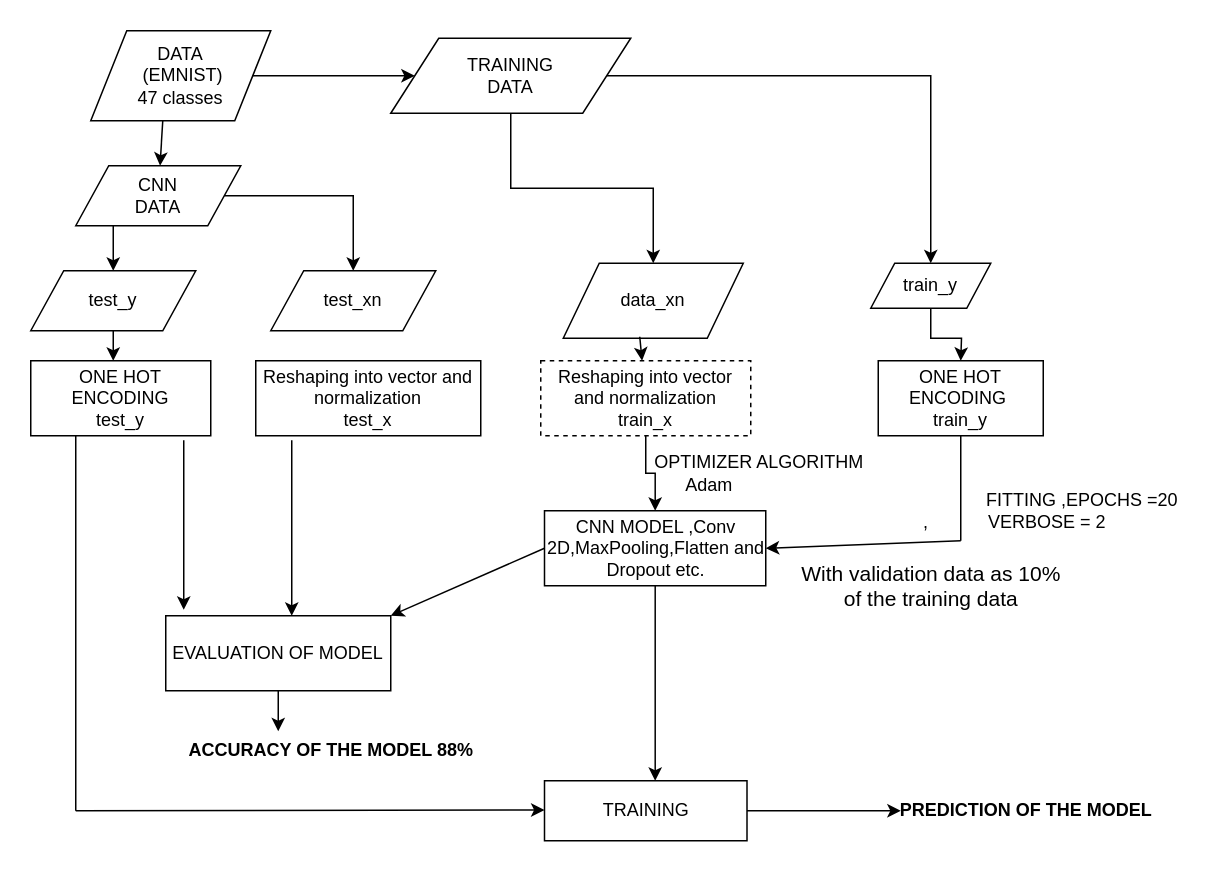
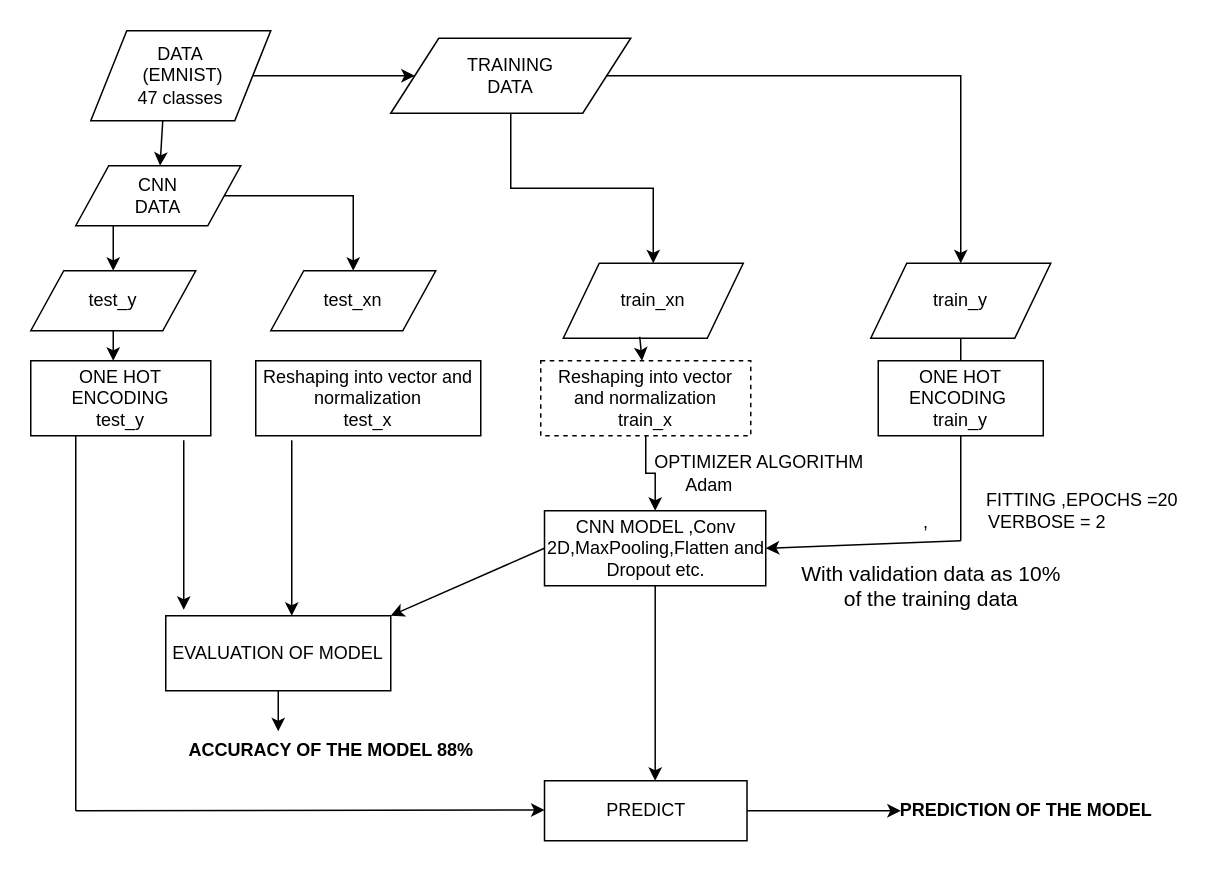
- <mxCell id="16" value="train_y" style="shape=parallelogram;perimeter=parallelogramPerimeter;whiteSpace=wrap;html=1;" parent="1" vertex="1"><mxGeometry x="580" y="175" width="80" height="30" as="geometry" /></mxCell>
+ <mxCell id="16" value="train_y" style="shape=parallelogram;perimeter=parallelogramPerimeter;whiteSpace=wrap;html=1;" parent="1" vertex="1"><mxGeometry x="580" y="175" width="120" height="50" as="geometry" /></mxCell>
- <mxCell id="14" value="data_xn" style="shape=parallelogram;perimeter=parallelogramPerimeter;whiteSpace=wrap;html=1;" parent="1" vertex="1"><mxGeometry x="375" y="175" width="120" height="50" as="geometry" /></mxCell>
+ <mxCell id="14" value="train_xn" style="shape=parallelogram;perimeter=parallelogramPerimeter;whiteSpace=wrap;html=1;" parent="1" vertex="1"><mxGeometry x="375" y="175" width="120" height="50" as="geometry" /></mxCell>
- <mxCell id="24" value="TRAINING" style="rounded=0;whiteSpace=wrap;html=1;" parent="1" vertex="1"><mxGeometry x="362.5" y="520" width="135" height="40" as="geometry" /></mxCell>
+ <mxCell id="24" value="PREDICT" style="rounded=0;whiteSpace=wrap;html=1;" parent="1" vertex="1"><mxGeometry x="362.5" y="520" width="135" height="40" as="geometry" /></mxCell>
